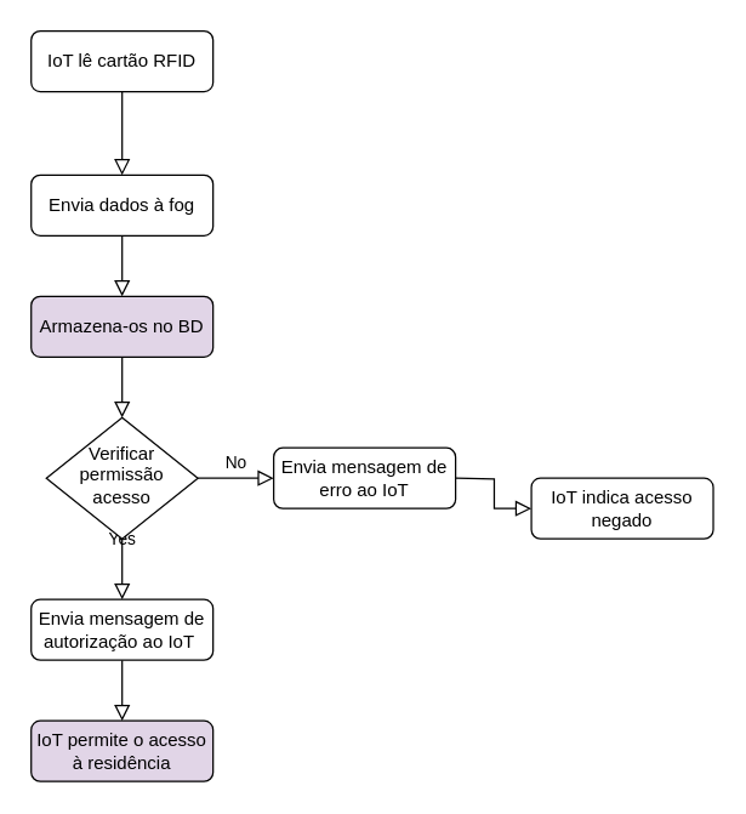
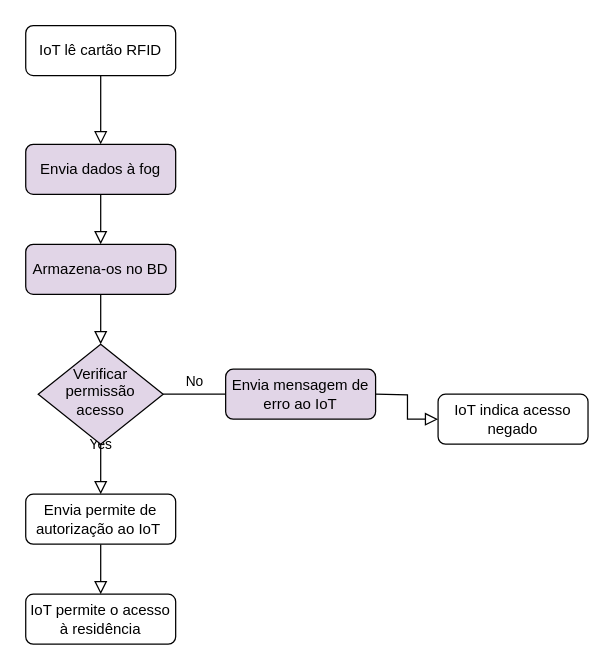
- <mxCell id="5" value="Envia dados à fog" style="rounded=1;whiteSpace=wrap;html=1;fontSize=12;glass=0;strokeWidth=1;shadow=0;" vertex="1" parent="1"><mxGeometry x="20" y="115" width="120" height="40" as="geometry" /></mxCell>
+ <mxCell id="5" value="Envia dados à fog" style="rounded=1;whiteSpace=wrap;html=1;fontSize=12;glass=0;strokeWidth=1;shadow=0;fillColor=#e1d5e7;" vertex="1" parent="1"><mxGeometry x="20" y="115" width="120" height="40" as="geometry" /></mxCell>
- <mxCell id="10" value="Verificar&lt;br&gt;permissão&lt;br&gt;acesso" style="rhombus;whiteSpace=wrap;html=1;shadow=0;fontFamily=Helvetica;fontSize=12;align=center;strokeWidth=1;spacing=6;spacingTop=-4;" vertex="1" parent="1"><mxGeometry x="30" y="275" width="100" height="80" as="geometry" /></mxCell>
+ <mxCell id="10" value="Verificar&lt;br&gt;permissão&lt;br&gt;acesso" style="rhombus;whiteSpace=wrap;html=1;shadow=0;fontFamily=Helvetica;fontSize=12;align=center;strokeWidth=1;spacing=6;spacingTop=-4;fillColor=#e1d5e7;" vertex="1" parent="1"><mxGeometry x="30" y="275" width="100" height="80" as="geometry" /></mxCell>
- <mxCell id="9" value="No" style="edgeStyle=orthogonalEdgeStyle;rounded=0;html=1;jettySize=auto;orthogonalLoop=1;fontSize=11;endArrow=block;endFill=0;endSize=8;strokeWidth=1;shadow=0;labelBackgroundColor=none;" edge="1" parent="1" source="10" target="11"><mxGeometry y="10" relative="1" as="geometry"><mxPoint as="offset" /></mxGeometry></mxCell>
+ <mxCell id="9" value="No" style="edgeStyle=orthogonalEdgeStyle;rounded=0;html=1;jettySize=auto;orthogonalLoop=1;fontSize=11;endArrow=none;endFill=0;endSize=8;strokeWidth=1;shadow=0;labelBackgroundColor=none;" edge="1" parent="1" source="10" target="11"><mxGeometry y="10" relative="1" as="geometry"><mxPoint as="offset" /></mxGeometry></mxCell>
- <mxCell id="11" value="Envia mensagem de erro ao IoT" style="rounded=1;whiteSpace=wrap;html=1;fontSize=12;glass=0;strokeWidth=1;shadow=0;" vertex="1" parent="1"><mxGeometry x="180" y="295" width="120" height="40" as="geometry" /></mxCell>
+ <mxCell id="11" value="Envia mensagem de erro ao IoT" style="rounded=1;whiteSpace=wrap;html=1;fontSize=12;glass=0;strokeWidth=1;shadow=0;fillColor=#e1d5e7;" vertex="1" parent="1"><mxGeometry x="180" y="295" width="120" height="40" as="geometry" /></mxCell>
- <mxCell id="13" value="Envia mensagem de autorização ao IoT&amp;nbsp;" style="rounded=1;whiteSpace=wrap;html=1;fontSize=12;glass=0;strokeWidth=1;shadow=0;" vertex="1" parent="1"><mxGeometry x="20" y="395" width="120" height="40" as="geometry" /></mxCell>
+ <mxCell id="13" value="Envia permite de autorização ao IoT&amp;nbsp;" style="rounded=1;whiteSpace=wrap;html=1;fontSize=12;glass=0;strokeWidth=1;shadow=0;" vertex="1" parent="1"><mxGeometry x="20" y="395" width="120" height="40" as="geometry" /></mxCell>
- <mxCell id="14" value="IoT permite o acesso à residência" style="rounded=1;whiteSpace=wrap;html=1;fontSize=12;glass=0;strokeWidth=1;shadow=0;fillColor=#e1d5e7;" vertex="1" parent="1"><mxGeometry x="20" y="475" width="120" height="40" as="geometry" /></mxCell>
+ <mxCell id="14" value="IoT permite o acesso à residência" style="rounded=1;whiteSpace=wrap;html=1;fontSize=12;glass=0;strokeWidth=1;shadow=0;" vertex="1" parent="1"><mxGeometry x="20" y="475" width="120" height="40" as="geometry" /></mxCell>
